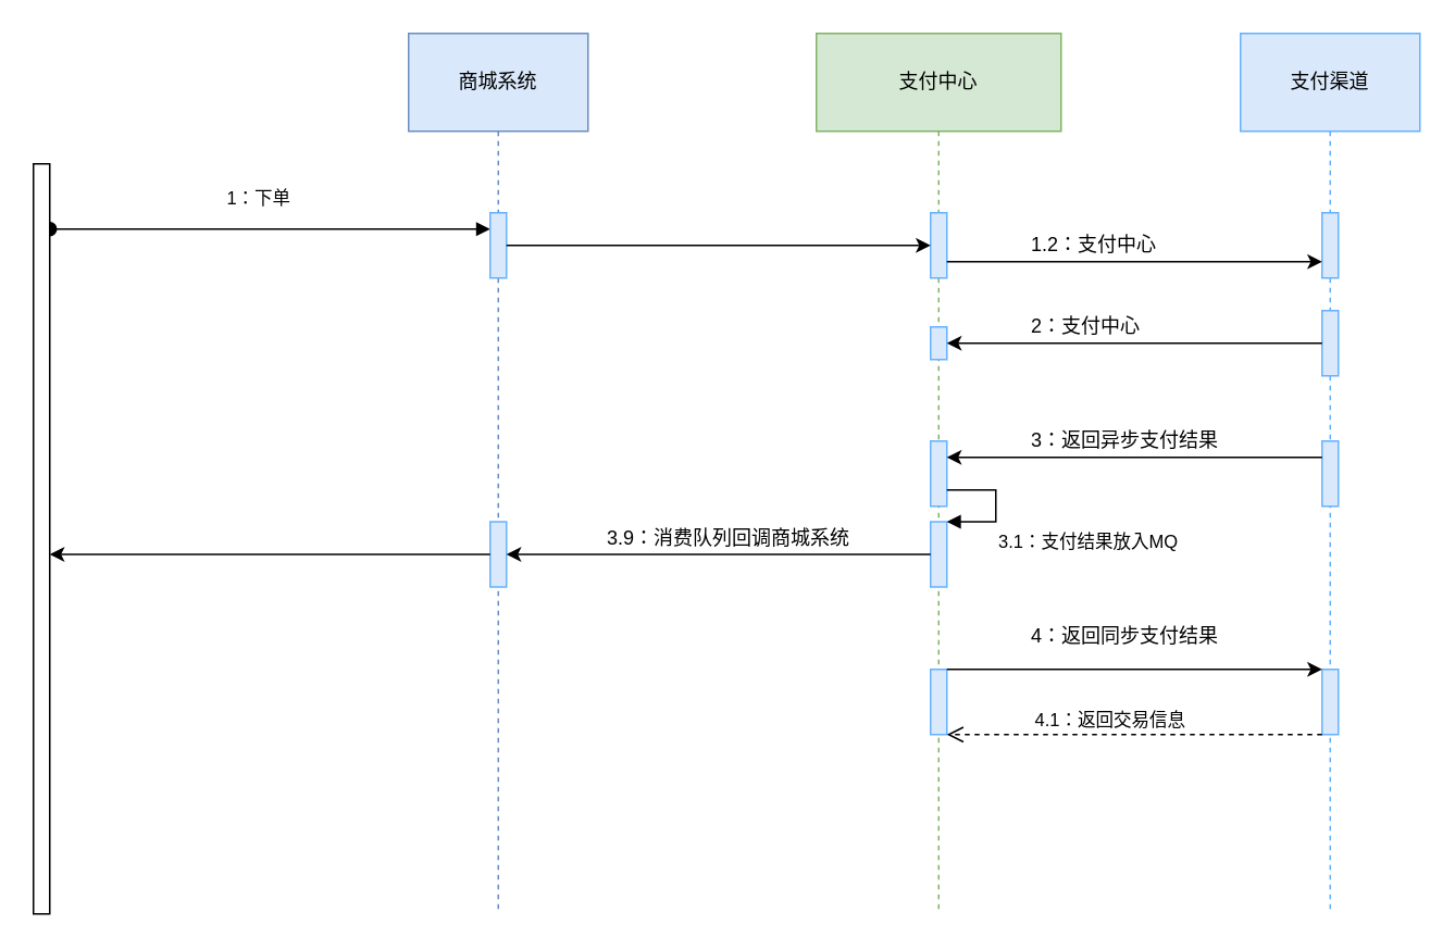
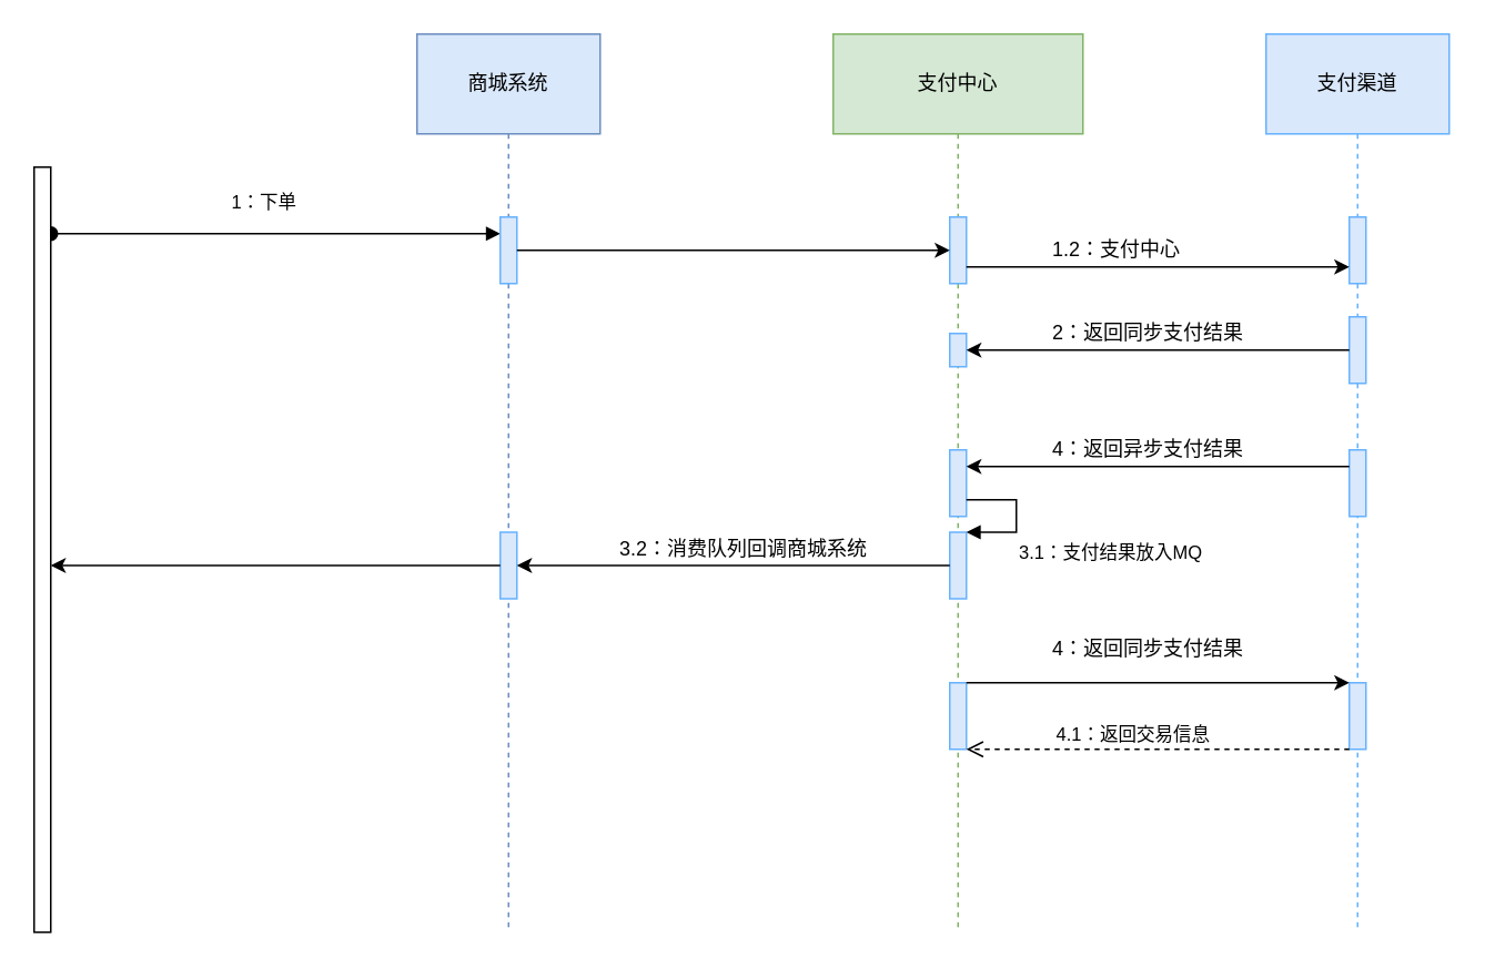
- <mxCell id="23" value="2：支付中心" style="text;html=1;resizable=0;points=[];autosize=1;align=left;verticalAlign=top;spacingTop=-4;" vertex="1" parent="1"><mxGeometry x="630" y="190" width="130" height="20" as="geometry" /></mxCell>
+ <mxCell id="23" value="2：返回同步支付结果" style="text;html=1;resizable=0;points=[];autosize=1;align=left;verticalAlign=top;spacingTop=-4;" vertex="1" parent="1"><mxGeometry x="630" y="190" width="130" height="20" as="geometry" /></mxCell>
- <mxCell id="25" value="3：返回异步支付结果" style="text;html=1;resizable=0;points=[];autosize=1;align=left;verticalAlign=top;spacingTop=-4;" vertex="1" parent="1"><mxGeometry x="630" y="260" width="130" height="20" as="geometry" /></mxCell>
+ <mxCell id="25" value="4：返回异步支付结果" style="text;html=1;resizable=0;points=[];autosize=1;align=left;verticalAlign=top;spacingTop=-4;" vertex="1" parent="1"><mxGeometry x="630" y="260" width="130" height="20" as="geometry" /></mxCell>
- <mxCell id="30" value="3.9：消费队列回调商城系统" style="text;html=1;resizable=0;points=[];autosize=1;align=left;verticalAlign=top;spacingTop=-4;" vertex="1" parent="1"><mxGeometry x="370" y="320" width="160" height="20" as="geometry" /></mxCell>
+ <mxCell id="30" value="3.2：消费队列回调商城系统" style="text;html=1;resizable=0;points=[];autosize=1;align=left;verticalAlign=top;spacingTop=-4;" vertex="1" parent="1"><mxGeometry x="370" y="320" width="160" height="20" as="geometry" /></mxCell>
